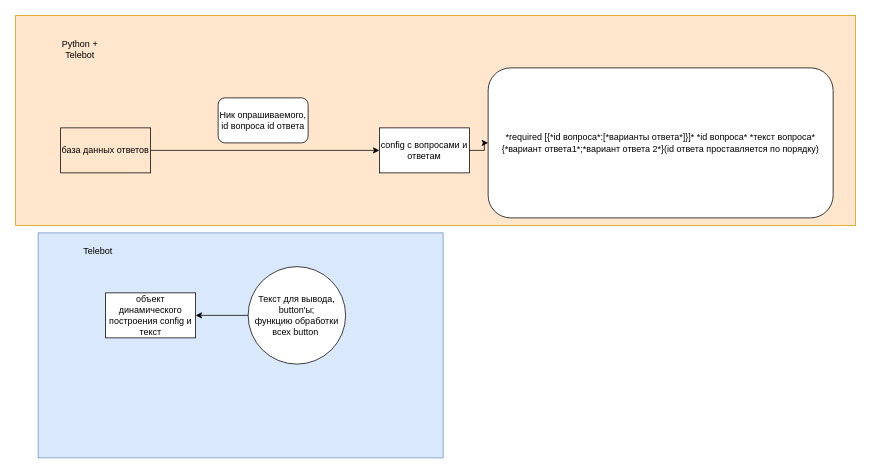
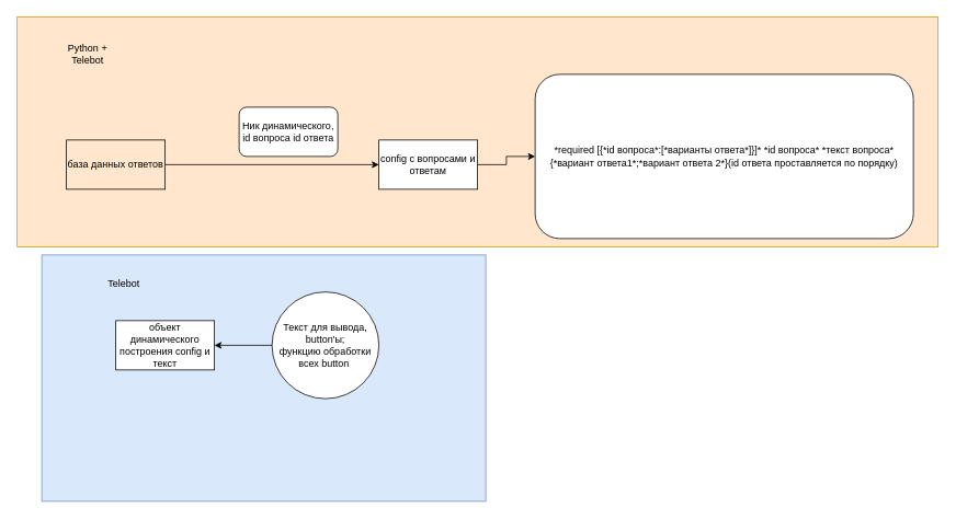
- <mxCell id="8" value="Ник опрашиваемого, id вопроса id ответа" style="rounded=1;whiteSpace=wrap;html=1;" vertex="1" parent="2"><mxGeometry x="270" y="110" width="120" height="60" as="geometry" /></mxCell>
+ <mxCell id="8" value="Ник динамического, id вопроса id ответа" style="rounded=1;whiteSpace=wrap;html=1;" vertex="1" parent="2"><mxGeometry x="270" y="110" width="120" height="60" as="geometry" /></mxCell>
- <mxCell id="4" value="config с вопросами и ответам" style="rounded=0;whiteSpace=wrap;html=1;" vertex="1" parent="2"><mxGeometry x="485" y="150" width="120" height="60" as="geometry" /></mxCell>
+ <mxCell id="4" value="config с вопросами и ответам" style="rounded=0;whiteSpace=wrap;html=1;" vertex="1" parent="2"><mxGeometry x="440" y="150" width="120" height="60" as="geometry" /></mxCell>
- <mxCell id="17" value="Telebot" style="text;html=1;strokeColor=none;fillColor=none;align=center;verticalAlign=middle;whiteSpace=wrap;rounded=0;" vertex="1" parent="11"><mxGeometry x="50" y="10" width="60" height="30" as="geometry" /></mxCell>
+ <mxCell id="17" value="Telebot" style="text;html=1;strokeColor=none;fillColor=none;align=center;verticalAlign=middle;whiteSpace=wrap;rounded=0;" vertex="1" parent="11"><mxGeometry x="70" y="20" width="60" height="30" as="geometry" /></mxCell>
